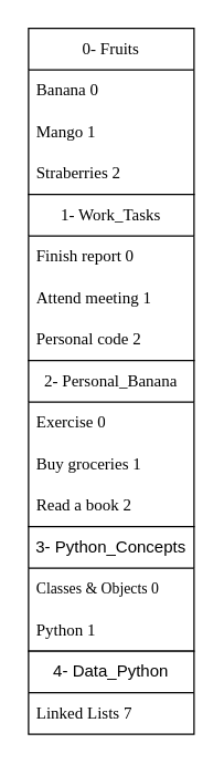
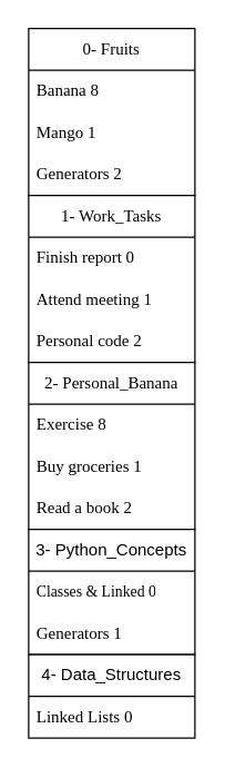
- <mxCell id="3" value="Banana 0" style="text;strokeColor=none;fillColor=none;align=left;verticalAlign=middle;spacingLeft=4;spacingRight=4;overflow=hidden;points=[[0,0.5],[1,0.5]];portConstraint=eastwest;rotatable=0;whiteSpace=wrap;html=1;fontFamily=Poppins;rounded=0;" vertex="1" parent="2"><mxGeometry y="30" width="120" height="30" as="geometry" /></mxCell>
+ <mxCell id="3" value="Banana 8" style="text;strokeColor=none;fillColor=none;align=left;verticalAlign=middle;spacingLeft=4;spacingRight=4;overflow=hidden;points=[[0,0.5],[1,0.5]];portConstraint=eastwest;rotatable=0;whiteSpace=wrap;html=1;fontFamily=Poppins;rounded=0;" vertex="1" parent="2"><mxGeometry y="30" width="120" height="30" as="geometry" /></mxCell>
- <mxCell id="5" value="Straberries 2" style="text;strokeColor=none;fillColor=none;align=left;verticalAlign=middle;spacingLeft=4;spacingRight=4;overflow=hidden;points=[[0,0.5],[1,0.5]];portConstraint=eastwest;rotatable=0;whiteSpace=wrap;html=1;fontFamily=Poppins;rounded=0;" vertex="1" parent="2"><mxGeometry y="90" width="120" height="30" as="geometry" /></mxCell>
+ <mxCell id="5" value="Generators 2" style="text;strokeColor=none;fillColor=none;align=left;verticalAlign=middle;spacingLeft=4;spacingRight=4;overflow=hidden;points=[[0,0.5],[1,0.5]];portConstraint=eastwest;rotatable=0;whiteSpace=wrap;html=1;fontFamily=Poppins;rounded=0;" vertex="1" parent="2"><mxGeometry y="90" width="120" height="30" as="geometry" /></mxCell>
- <mxCell id="11" value="Exercise 0" style="text;strokeColor=none;fillColor=none;align=left;verticalAlign=middle;spacingLeft=4;spacingRight=4;overflow=hidden;points=[[0,0.5],[1,0.5]];portConstraint=eastwest;rotatable=0;whiteSpace=wrap;html=1;fontFamily=Poppins;rounded=0;" vertex="1" parent="10"><mxGeometry y="30" width="120" height="30" as="geometry" /></mxCell>
+ <mxCell id="11" value="Exercise 8" style="text;strokeColor=none;fillColor=none;align=left;verticalAlign=middle;spacingLeft=4;spacingRight=4;overflow=hidden;points=[[0,0.5],[1,0.5]];portConstraint=eastwest;rotatable=0;whiteSpace=wrap;html=1;fontFamily=Poppins;rounded=0;" vertex="1" parent="10"><mxGeometry y="30" width="120" height="30" as="geometry" /></mxCell>
- <mxCell id="15" value="Classes &amp;amp; Objects 0" style="text;strokeColor=none;fillColor=none;align=left;verticalAlign=middle;spacingLeft=4;spacingRight=4;overflow=hidden;points=[[0,0.5],[1,0.5]];portConstraint=eastwest;rotatable=0;whiteSpace=wrap;html=1;fontFamily=Poppins;rounded=0;fontSize=11;" vertex="1" parent="14"><mxGeometry y="30" width="120" height="30" as="geometry" /></mxCell>
+ <mxCell id="15" value="Classes &amp;amp; Linked 0" style="text;strokeColor=none;fillColor=none;align=left;verticalAlign=middle;spacingLeft=4;spacingRight=4;overflow=hidden;points=[[0,0.5],[1,0.5]];portConstraint=eastwest;rotatable=0;whiteSpace=wrap;html=1;fontFamily=Poppins;rounded=0;fontSize=11;" vertex="1" parent="14"><mxGeometry y="30" width="120" height="30" as="geometry" /></mxCell>
- <mxCell id="16" value="Python 1" style="text;strokeColor=none;fillColor=none;align=left;verticalAlign=middle;spacingLeft=4;spacingRight=4;overflow=hidden;points=[[0,0.5],[1,0.5]];portConstraint=eastwest;rotatable=0;whiteSpace=wrap;html=1;fontFamily=Poppins;rounded=0;" vertex="1" parent="14"><mxGeometry y="60" width="120" height="30" as="geometry" /></mxCell>
+ <mxCell id="16" value="Generators 1" style="text;strokeColor=none;fillColor=none;align=left;verticalAlign=middle;spacingLeft=4;spacingRight=4;overflow=hidden;points=[[0,0.5],[1,0.5]];portConstraint=eastwest;rotatable=0;whiteSpace=wrap;html=1;fontFamily=Poppins;rounded=0;" vertex="1" parent="14"><mxGeometry y="60" width="120" height="30" as="geometry" /></mxCell>
- <mxCell id="17" value="4- Data_Python" style="swimlane;fontStyle=0;childLayout=stackLayout;horizontal=1;startSize=30;horizontalStack=0;resizeParent=1;resizeParentMax=0;resizeLast=0;collapsible=1;marginBottom=0;whiteSpace=wrap;html=1;rounded=0;" vertex="1" parent="1"><mxGeometry x="20" y="470" width="120" height="60" as="geometry"><mxRectangle x="230" y="380" width="60" height="30" as="alternateBounds" /></mxGeometry></mxCell>
+ <mxCell id="17" value="4- Data_Structures" style="swimlane;fontStyle=0;childLayout=stackLayout;horizontal=1;startSize=30;horizontalStack=0;resizeParent=1;resizeParentMax=0;resizeLast=0;collapsible=1;marginBottom=0;whiteSpace=wrap;html=1;rounded=0;" vertex="1" parent="1"><mxGeometry x="20" y="470" width="120" height="60" as="geometry"><mxRectangle x="230" y="380" width="60" height="30" as="alternateBounds" /></mxGeometry></mxCell>
- <mxCell id="18" value="Linked Lists 7" style="text;strokeColor=none;fillColor=none;align=left;verticalAlign=middle;spacingLeft=4;spacingRight=4;overflow=hidden;points=[[0,0.5],[1,0.5]];portConstraint=eastwest;rotatable=0;whiteSpace=wrap;html=1;fontFamily=Poppins;rounded=0;" vertex="1" parent="17"><mxGeometry y="30" width="120" height="30" as="geometry" /></mxCell>
+ <mxCell id="18" value="Linked Lists 0" style="text;strokeColor=none;fillColor=none;align=left;verticalAlign=middle;spacingLeft=4;spacingRight=4;overflow=hidden;points=[[0,0.5],[1,0.5]];portConstraint=eastwest;rotatable=0;whiteSpace=wrap;html=1;fontFamily=Poppins;rounded=0;" vertex="1" parent="17"><mxGeometry y="30" width="120" height="30" as="geometry" /></mxCell>
